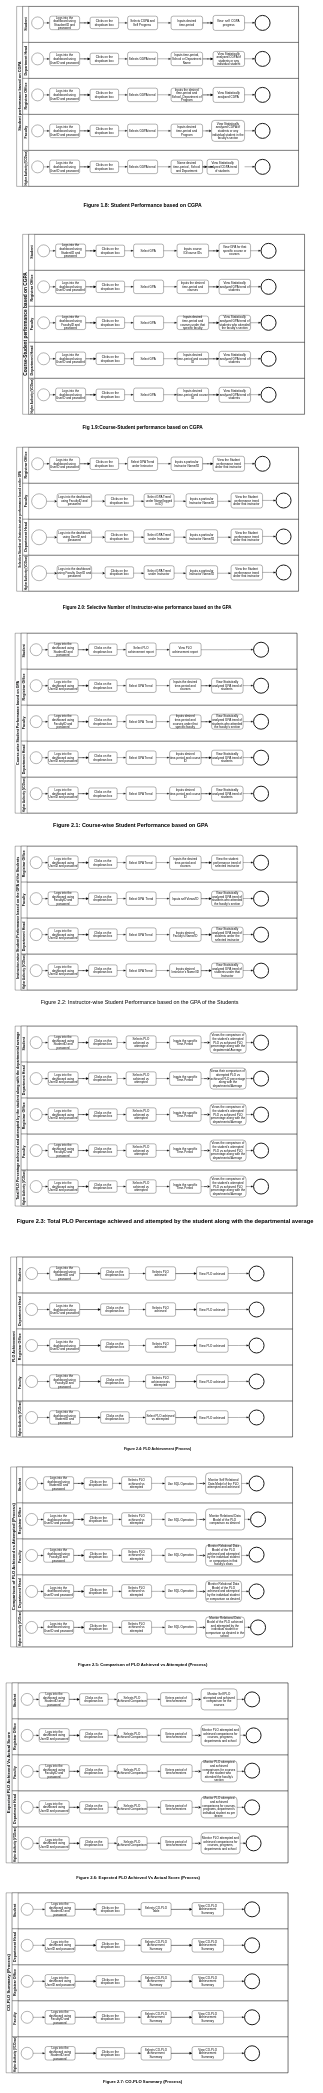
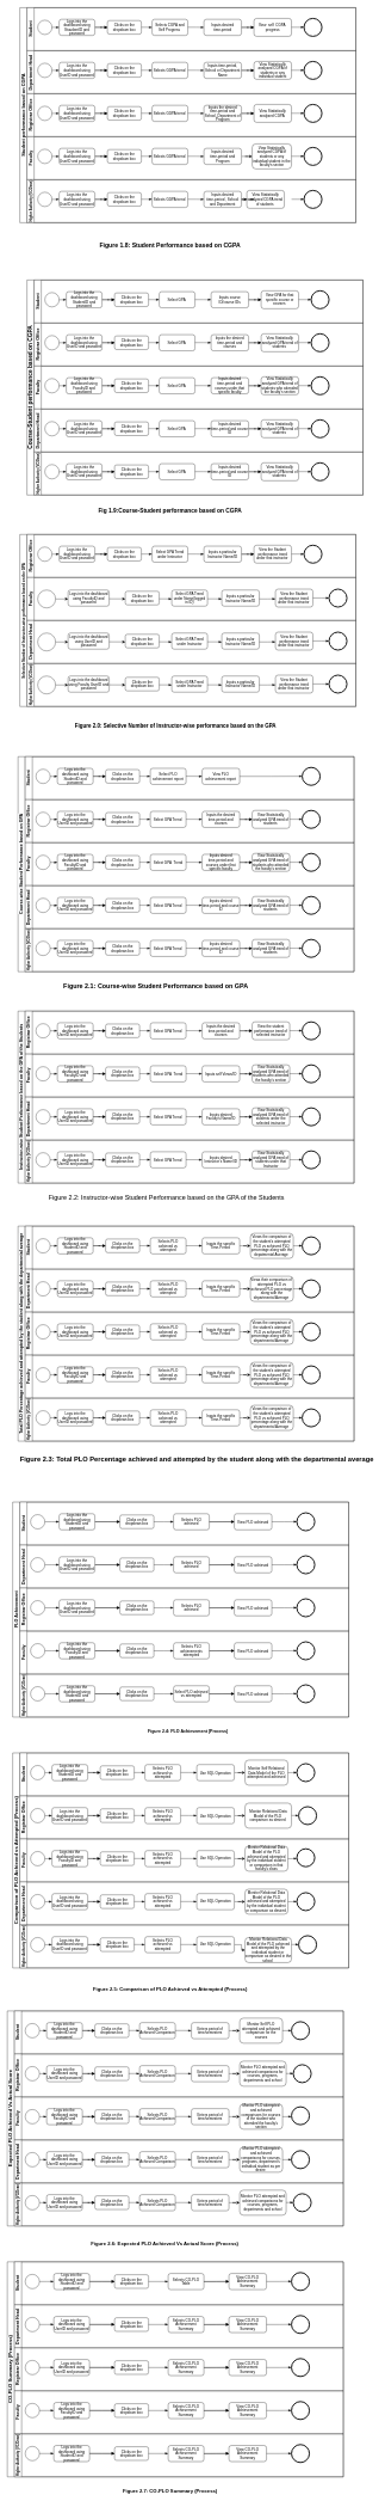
- <mxCell id="215" value="Name desired&lt;br&gt;time-period , School and Department" style="rounded=1;whiteSpace=wrap;html=1;fontSize=10;" parent="208" vertex="1"><mxGeometry x="495" y="32.5" width="105" height="45" as="geometry" /></mxCell>
+ <mxCell id="215" value="Inputs desired&lt;br&gt;time-period , School and Department" style="rounded=1;whiteSpace=wrap;html=1;fontSize=10;" parent="208" vertex="1"><mxGeometry x="495" y="32.5" width="105" height="45" as="geometry" /></mxCell>
- <mxCell id="588" value="Monitor Relational Data Model of the PLO achieved and attempted by the individual student or comparison as desired in the school&amp;nbsp;" style="rounded=1;whiteSpace=wrap;html=1;fontSize=10;" vertex="1" parent="580"><mxGeometry x="630" y="20" width="130" height="70" as="geometry" /></mxCell>
+ <mxCell id="588" value="Monitor Relational Data Model of the PLO achieved and attempted by the individual student or comparison as desired in the school&amp;nbsp;" style="rounded=1;whiteSpace=wrap;html=1;fontSize=10;" vertex="1" parent="580"><mxGeometry x="630" y="35" width="130" height="70" as="geometry" /></mxCell>
- <mxCell id="744" value="&lt;b&gt;Figure 2.7: CO-PLO Summary (Process)&lt;/b&gt;" style="text;html=1;align=center;verticalAlign=middle;resizable=0;points=[];autosize=1;strokeColor=none;fillColor=none;fontSize=14;" vertex="1" parent="1"><mxGeometry x="330" y="6925" width="290" height="30" as="geometry" /></mxCell>
+ <mxCell id="744" value="&lt;b&gt;Figure 2.7: CO-PLO Summary (Process)&lt;/b&gt;" style="text;html=1;align=center;verticalAlign=middle;resizable=0;points=[];autosize=1;strokeColor=none;fillColor=none;fontSize=14;" vertex="1" parent="1"><mxGeometry x="330" y="6935" width="290" height="30" as="geometry" /></mxCell>
